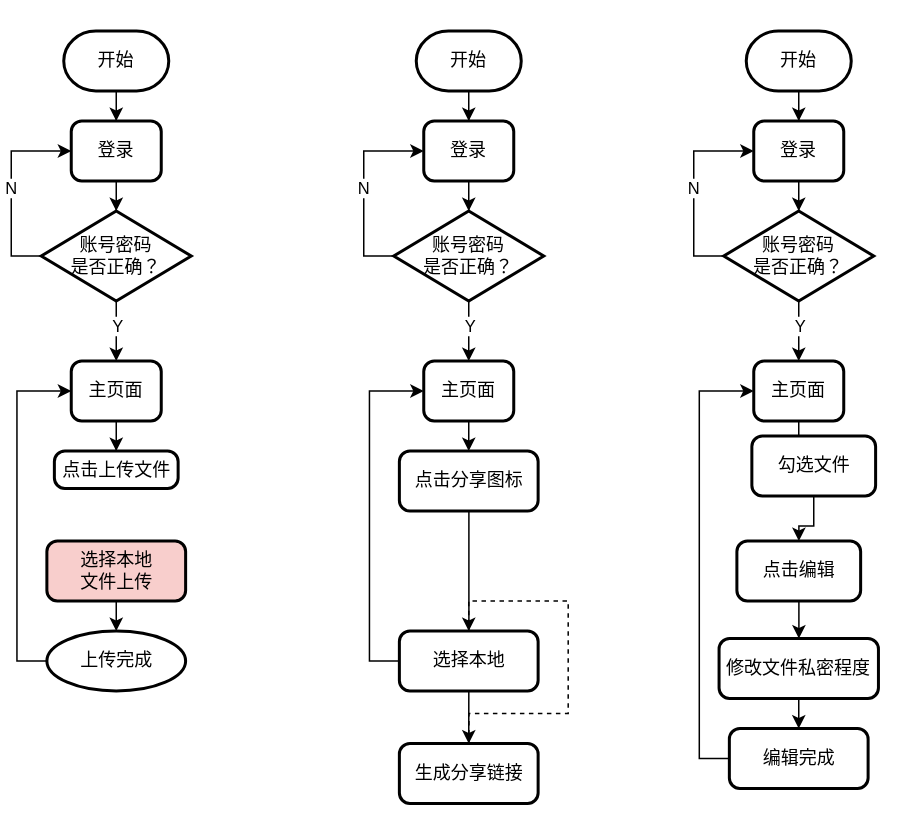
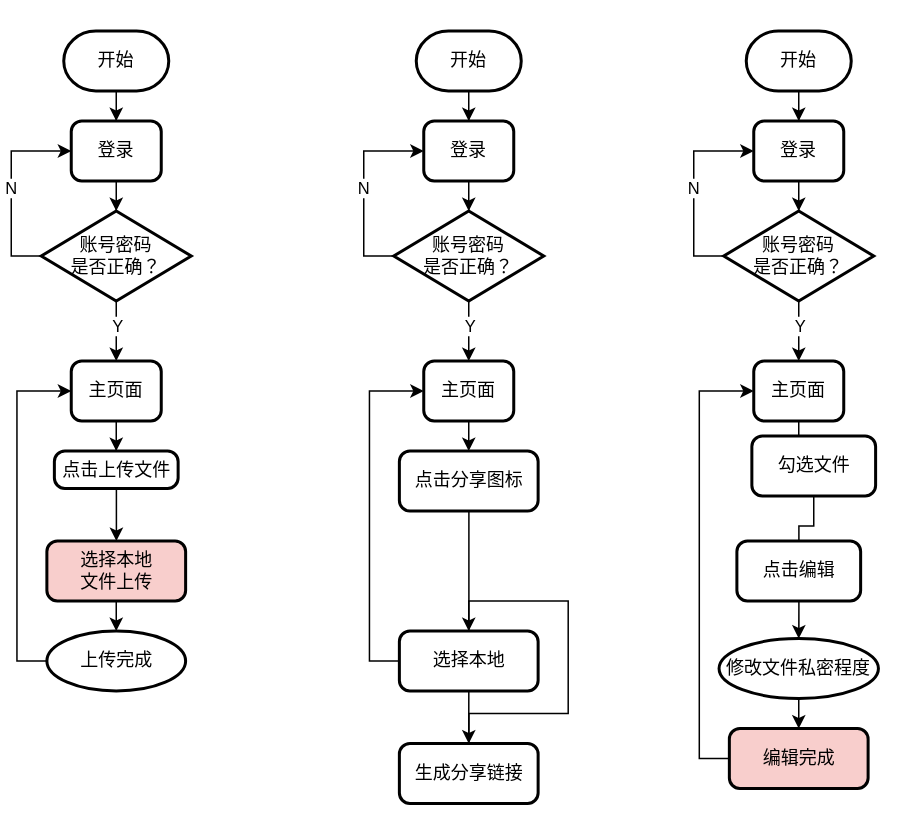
+ <mxCell id="12" style="edgeStyle=orthogonalEdgeStyle;rounded=0;orthogonalLoop=1;jettySize=auto;html=1;" edge="1" parent="1" source="13" target="15"><mxGeometry relative="1" as="geometry" /></mxCell>
- <mxCell id="50" style="edgeStyle=orthogonalEdgeStyle;rounded=0;orthogonalLoop=1;jettySize=auto;html=1;" edge="1" parent="1" source="51" target="43"><mxGeometry relative="1" as="geometry" /></mxCell>
+ <mxCell id="50" style="edgeStyle=orthogonalEdgeStyle;rounded=0;orthogonalLoop=1;jettySize=auto;html=1;endArrow=none;" edge="1" parent="1" source="51" target="43"><mxGeometry relative="1" as="geometry" /></mxCell>
- <mxCell id="48" style="edgeStyle=orthogonalEdgeStyle;rounded=0;orthogonalLoop=1;jettySize=auto;html=1;entryX=0.5;entryY=0;entryDx=0;entryDy=0;dashed=1;" edge="1" parent="1" source="49" target="31"><mxGeometry relative="1" as="geometry" /></mxCell>
+ <mxCell id="48" style="edgeStyle=orthogonalEdgeStyle;rounded=0;orthogonalLoop=1;jettySize=auto;html=1;entryX=0.5;entryY=0;entryDx=0;entryDy=0;" edge="1" parent="1" source="49" target="31"><mxGeometry relative="1" as="geometry" /></mxCell>
- <mxCell id="45" value="修改文件私密程度" style="rounded=1;whiteSpace=wrap;html=1;absoluteArcSize=1;arcSize=14;strokeWidth=2;shadow=0;" vertex="1" parent="1"><mxGeometry x="471.88" y="425" width="106.25" height="40" as="geometry" /></mxCell>
+ <mxCell id="45" value="修改文件私密程度" style="ellipse;whiteSpace=wrap;html=1;absoluteArcSize=1;arcSize=14;strokeWidth=2;shadow=0;" vertex="1" parent="1"><mxGeometry x="471.88" y="425" width="106.25" height="40" as="geometry" /></mxCell>
- <mxCell id="47" value="编辑完成" style="rounded=1;whiteSpace=wrap;html=1;absoluteArcSize=1;arcSize=14;strokeWidth=2;shadow=0;" vertex="1" parent="1"><mxGeometry x="478.74" y="485" width="92.5" height="40" as="geometry" /></mxCell>
+ <mxCell id="47" value="编辑完成" style="rounded=1;whiteSpace=wrap;html=1;absoluteArcSize=1;arcSize=14;strokeWidth=2;shadow=0;fillColor=#f8cecc;" vertex="1" parent="1"><mxGeometry x="478.74" y="485" width="92.5" height="40" as="geometry" /></mxCell>
